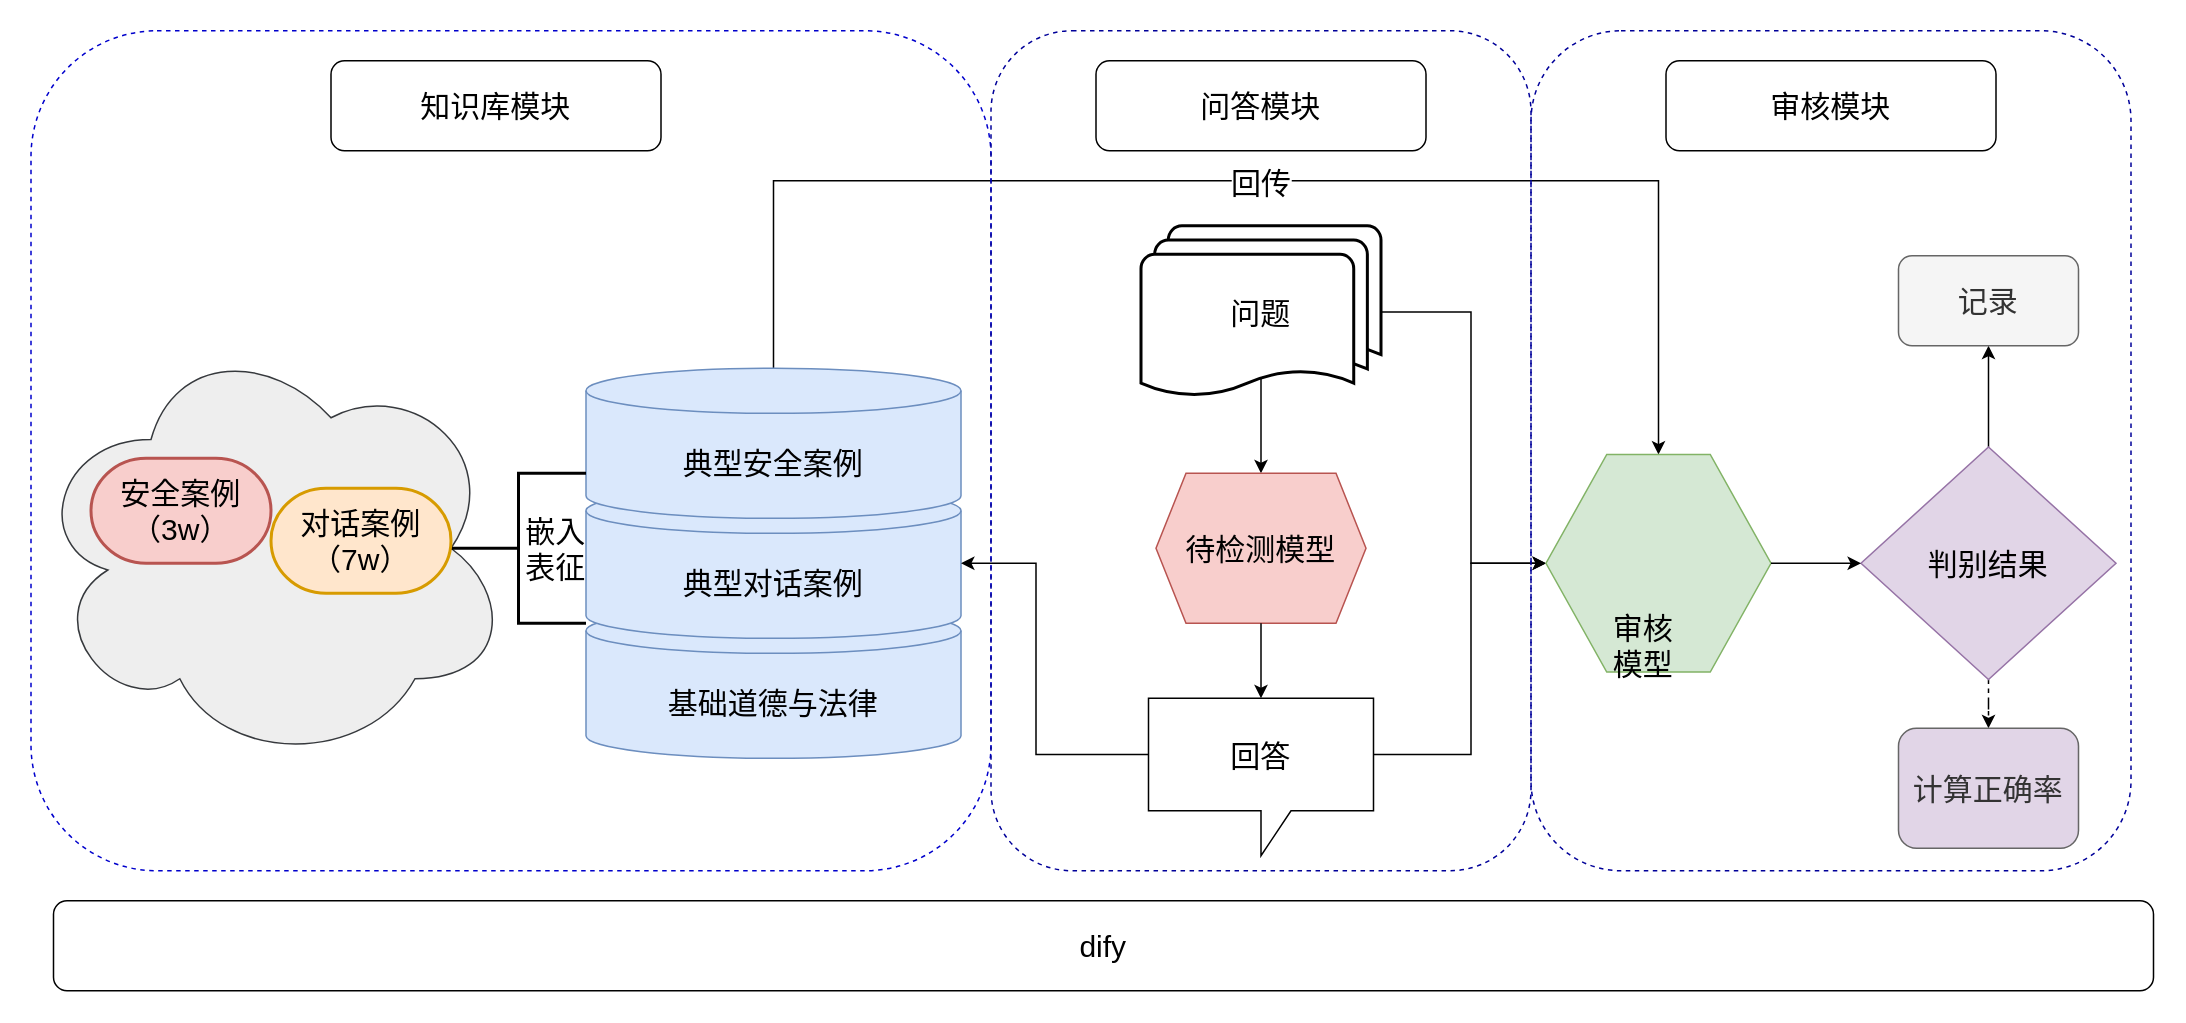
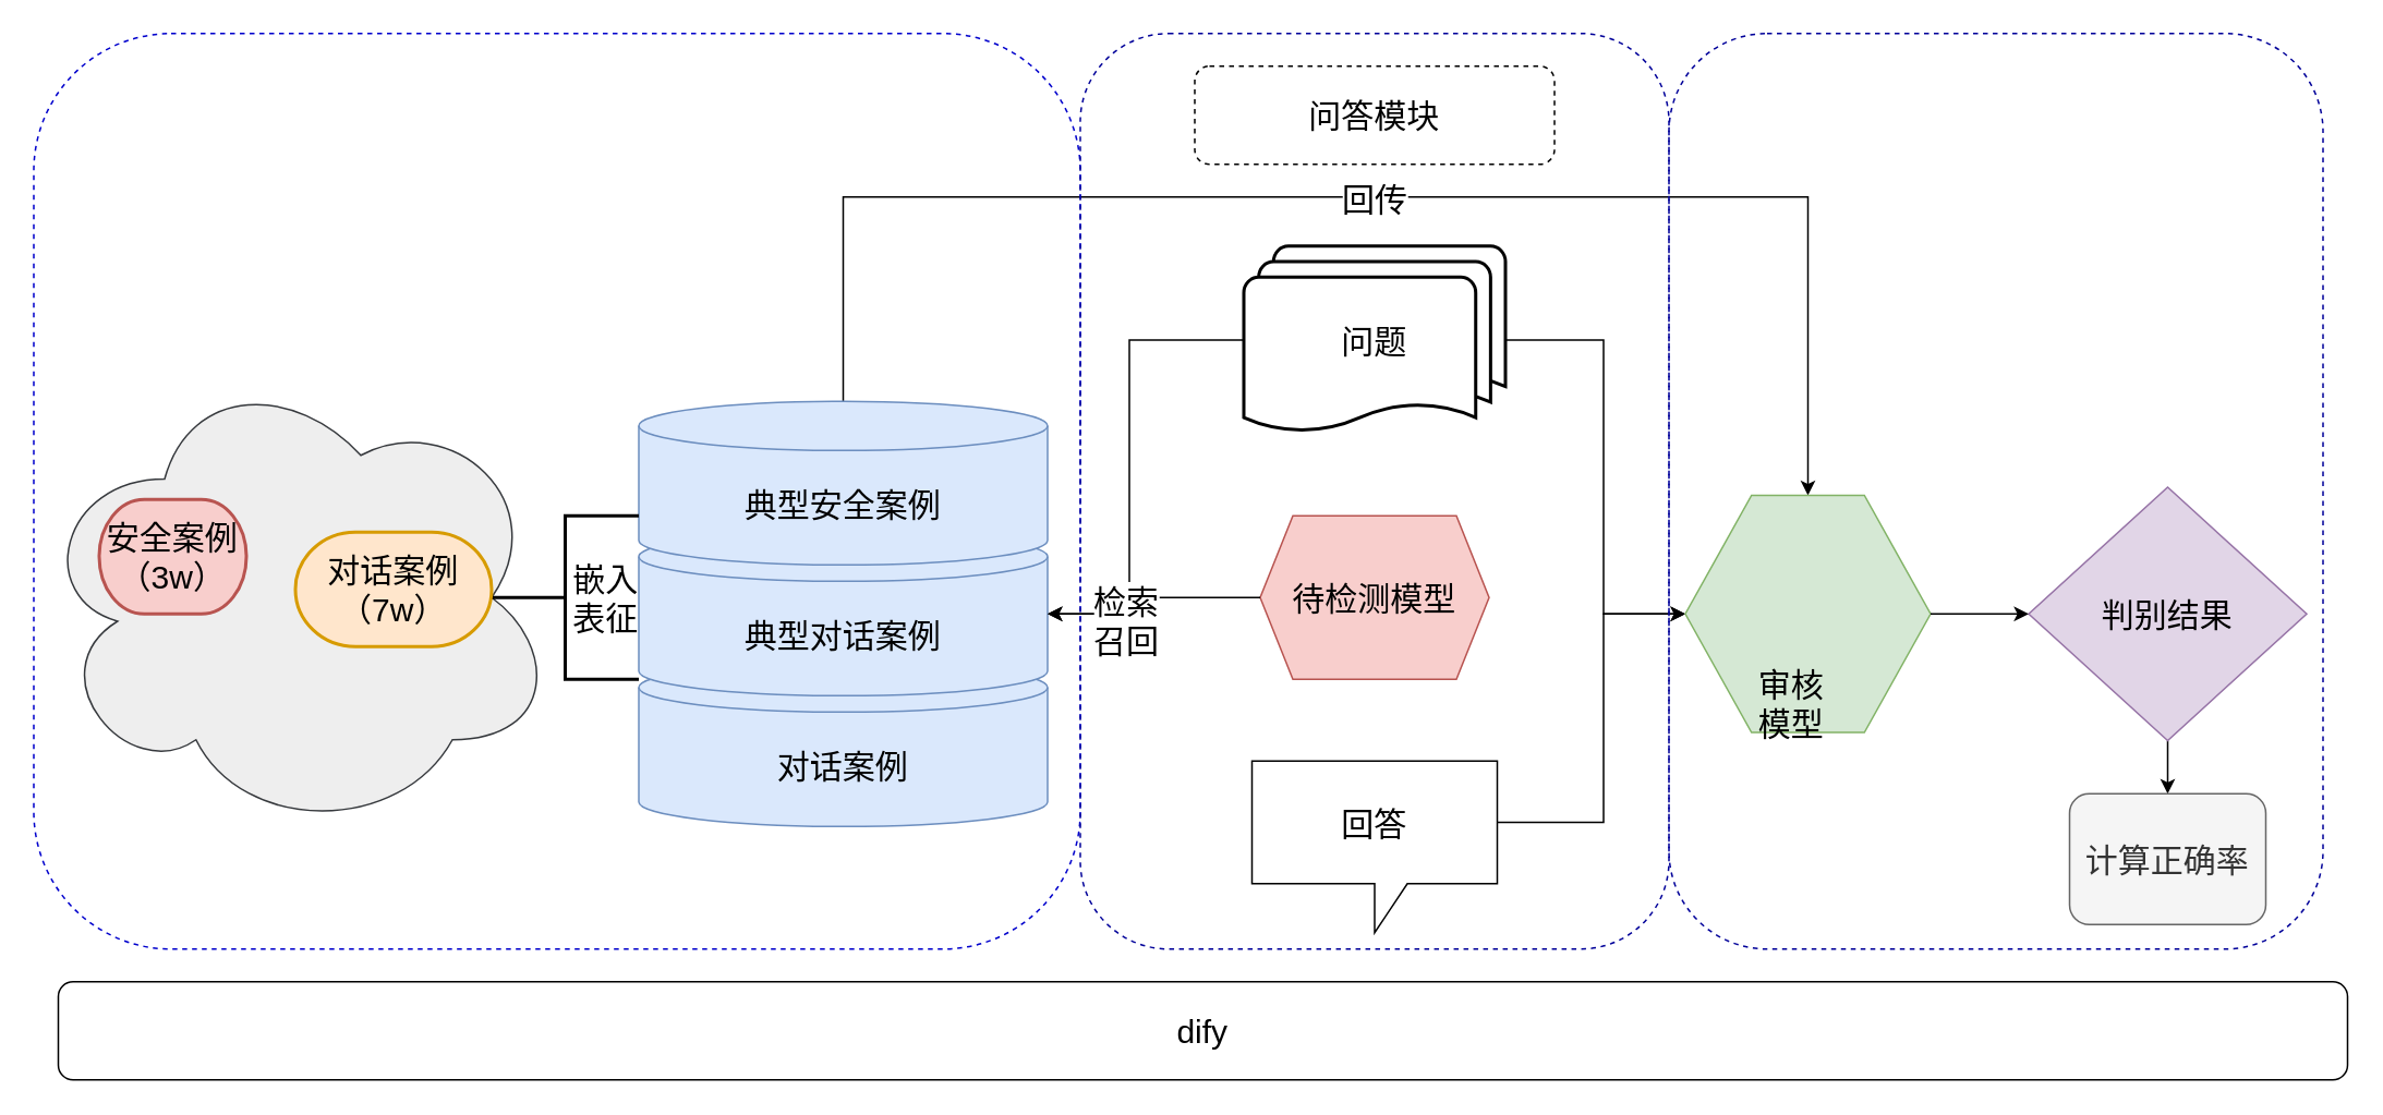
- <mxCell id="35" value="&lt;font style=&quot;font-size: 20px;&quot;&gt;知识库模块&lt;/font&gt;" style="rounded=1;whiteSpace=wrap;html=1;" parent="1" vertex="1"><mxGeometry x="220" y="40" width="220" height="60" as="geometry" /></mxCell>
- <mxCell id="36" value="&lt;font style=&quot;font-size: 20px;&quot;&gt;问答模块&lt;/font&gt;" style="rounded=1;whiteSpace=wrap;html=1;" parent="1" vertex="1"><mxGeometry x="730" y="40" width="220" height="60" as="geometry" /></mxCell>
+ <mxCell id="36" value="&lt;font style=&quot;font-size: 20px;&quot;&gt;问答模块&lt;/font&gt;" style="rounded=1;whiteSpace=wrap;html=1;dashed=1;" parent="1" vertex="1"><mxGeometry x="730" y="40" width="220" height="60" as="geometry" /></mxCell>
- <mxCell id="37" value="&lt;font style=&quot;font-size: 20px;&quot;&gt;审核模块&lt;/font&gt;" style="rounded=1;whiteSpace=wrap;html=1;" parent="1" vertex="1"><mxGeometry x="1110" y="40" width="220" height="60" as="geometry" /></mxCell>
- <mxCell id="29" value="&lt;font style=&quot;font-size: 20px;&quot;&gt;记录&lt;/font&gt;" style="rounded=1;whiteSpace=wrap;html=1;fillColor=#f5f5f5;fontColor=#333333;strokeColor=#666666;" parent="1" vertex="1"><mxGeometry x="1265" y="170" width="120" height="60" as="geometry" /></mxCell>
+ <mxCell id="24" style="edgeStyle=orthogonalEdgeStyle;rounded=0;orthogonalLoop=1;jettySize=auto;html=1;exitX=0;exitY=0.5;exitDx=0;exitDy=0;exitPerimeter=0;entryX=1;entryY=0.5;entryDx=0;entryDy=0;entryPerimeter=0;" parent="1" source="14" target="4" edge="1"><mxGeometry relative="1" as="geometry"><Array as="points"><mxPoint x="690" y="208" /><mxPoint x="690" y="375" /></Array></mxGeometry></mxCell>
+ <mxCell id="25" value="&lt;font style=&quot;font-size: 20px;&quot;&gt;检索&lt;/font&gt;&lt;div style=&quot;font-size: 20px;&quot;&gt;&lt;font style=&quot;font-size: 20px;&quot;&gt;召回&lt;/font&gt;&lt;/div&gt;" style="edgeLabel;html=1;align=center;verticalAlign=middle;resizable=0;points=[];" parent="24" vertex="1" connectable="0"><mxGeometry x="0.667" y="3" relative="1" as="geometry"><mxPoint as="offset" /></mxGeometry></mxCell>
- <mxCell id="26" value="" style="edgeStyle=orthogonalEdgeStyle;rounded=0;orthogonalLoop=1;jettySize=auto;html=1;" parent="1" source="28" target="29" edge="1"><mxGeometry relative="1" as="geometry" /></mxCell>
- <mxCell id="12" style="edgeStyle=orthogonalEdgeStyle;rounded=0;orthogonalLoop=1;jettySize=auto;html=1;entryX=0.5;entryY=0;entryDx=0;entryDy=0;exitX=0.5;exitY=0.88;exitDx=0;exitDy=0;exitPerimeter=0;" parent="1" source="14" target="22" edge="1"><mxGeometry relative="1" as="geometry" /></mxCell>
- <mxCell id="9" value="&lt;font style=&quot;font-size: 20px;&quot;&gt;安全案例&lt;/font&gt;&lt;div style=&quot;font-size: 20px;&quot;&gt;&lt;font style=&quot;font-size: 20px;&quot;&gt;（3w）&lt;/font&gt;&lt;/div&gt;" style="strokeWidth=2;html=1;shape=mxgraph.flowchart.terminator;whiteSpace=wrap;fillColor=#f8cecc;strokeColor=#b85450;" parent="1" vertex="1"><mxGeometry x="60" y="305" width="120" height="70" as="geometry" /></mxCell>
+ <mxCell id="9" value="&lt;font style=&quot;font-size: 20px;&quot;&gt;安全案例&lt;/font&gt;&lt;div style=&quot;font-size: 20px;&quot;&gt;&lt;font style=&quot;font-size: 20px;&quot;&gt;（3w）&lt;/font&gt;&lt;/div&gt;" style="strokeWidth=2;html=1;shape=mxgraph.flowchart.terminator;whiteSpace=wrap;fillColor=#f8cecc;strokeColor=#b85450;" parent="1" vertex="1"><mxGeometry x="60" y="305" width="90" height="70" as="geometry" /></mxCell>
- <mxCell id="23" style="edgeStyle=orthogonalEdgeStyle;rounded=0;orthogonalLoop=1;jettySize=auto;html=1;entryX=0.5;entryY=0;entryDx=0;entryDy=0;entryPerimeter=0;" parent="1" source="22" target="17" edge="1"><mxGeometry relative="1" as="geometry" /></mxCell>
+ <mxCell id="23" style="edgeStyle=orthogonalEdgeStyle;rounded=0;orthogonalLoop=1;jettySize=auto;html=1;" parent="1" source="22" target="4" edge="1"><mxGeometry relative="1" as="geometry" /></mxCell>
- <mxCell id="27" value="" style="edgeStyle=orthogonalEdgeStyle;rounded=0;orthogonalLoop=1;jettySize=auto;html=1;dashed=1;" parent="1" source="28" target="30" edge="1"><mxGeometry relative="1" as="geometry" /></mxCell>
+ <mxCell id="27" value="" style="edgeStyle=orthogonalEdgeStyle;rounded=0;orthogonalLoop=1;jettySize=auto;html=1;" parent="1" source="28" target="30" edge="1"><mxGeometry relative="1" as="geometry" /></mxCell>
- <mxCell id="2" value="&lt;font style=&quot;font-size: 20px;&quot;&gt;基础道德与法律&lt;/font&gt;" style="shape=cylinder3;whiteSpace=wrap;html=1;boundedLbl=1;backgroundOutline=1;size=15;fillColor=#dae8fc;strokeColor=#6c8ebf;" parent="1" vertex="1"><mxGeometry x="390" y="405" width="250" height="100" as="geometry" /></mxCell>
+ <mxCell id="2" value="&lt;font style=&quot;font-size: 20px;&quot;&gt;对话案例&lt;/font&gt;" style="shape=cylinder3;whiteSpace=wrap;html=1;boundedLbl=1;backgroundOutline=1;size=15;fillColor=#dae8fc;strokeColor=#6c8ebf;" parent="1" vertex="1"><mxGeometry x="390" y="405" width="250" height="100" as="geometry" /></mxCell>
- <mxCell id="15" style="edgeStyle=orthogonalEdgeStyle;rounded=0;orthogonalLoop=1;jettySize=auto;html=1;exitX=0;exitY=0;exitDx=0;exitDy=37.5;exitPerimeter=0;" parent="1" source="17" target="4" edge="1"><mxGeometry relative="1" as="geometry"><Array as="points"><mxPoint x="690" y="503" /><mxPoint x="690" y="375" /></Array></mxGeometry></mxCell>
- <mxCell id="30" value="&lt;font style=&quot;font-size: 20px;&quot;&gt;计算正确率&lt;/font&gt;" style="rounded=1;whiteSpace=wrap;html=1;fillColor=#e1d5e7;fontColor=#333333;strokeColor=#666666;" parent="1" vertex="1"><mxGeometry x="1265" y="485" width="120" height="80" as="geometry" /></mxCell>
+ <mxCell id="30" value="&lt;font style=&quot;font-size: 20px;&quot;&gt;计算正确率&lt;/font&gt;" style="rounded=1;whiteSpace=wrap;html=1;fillColor=#f5f5f5;fontColor=#333333;strokeColor=#666666;" parent="1" vertex="1"><mxGeometry x="1265" y="485" width="120" height="80" as="geometry" /></mxCell>
